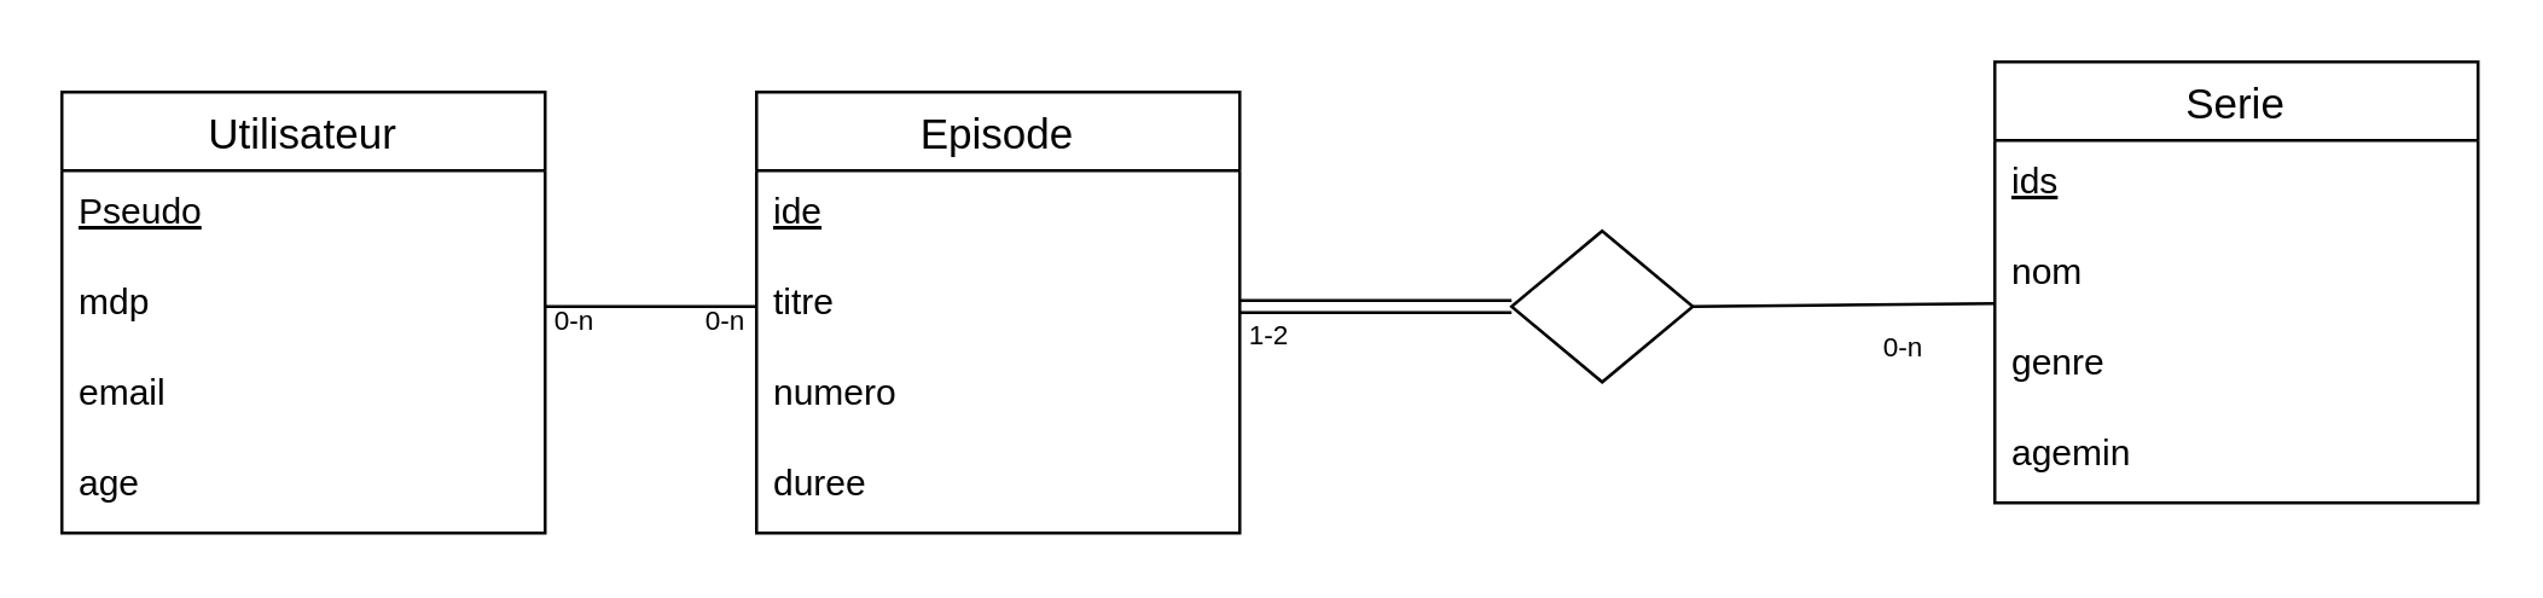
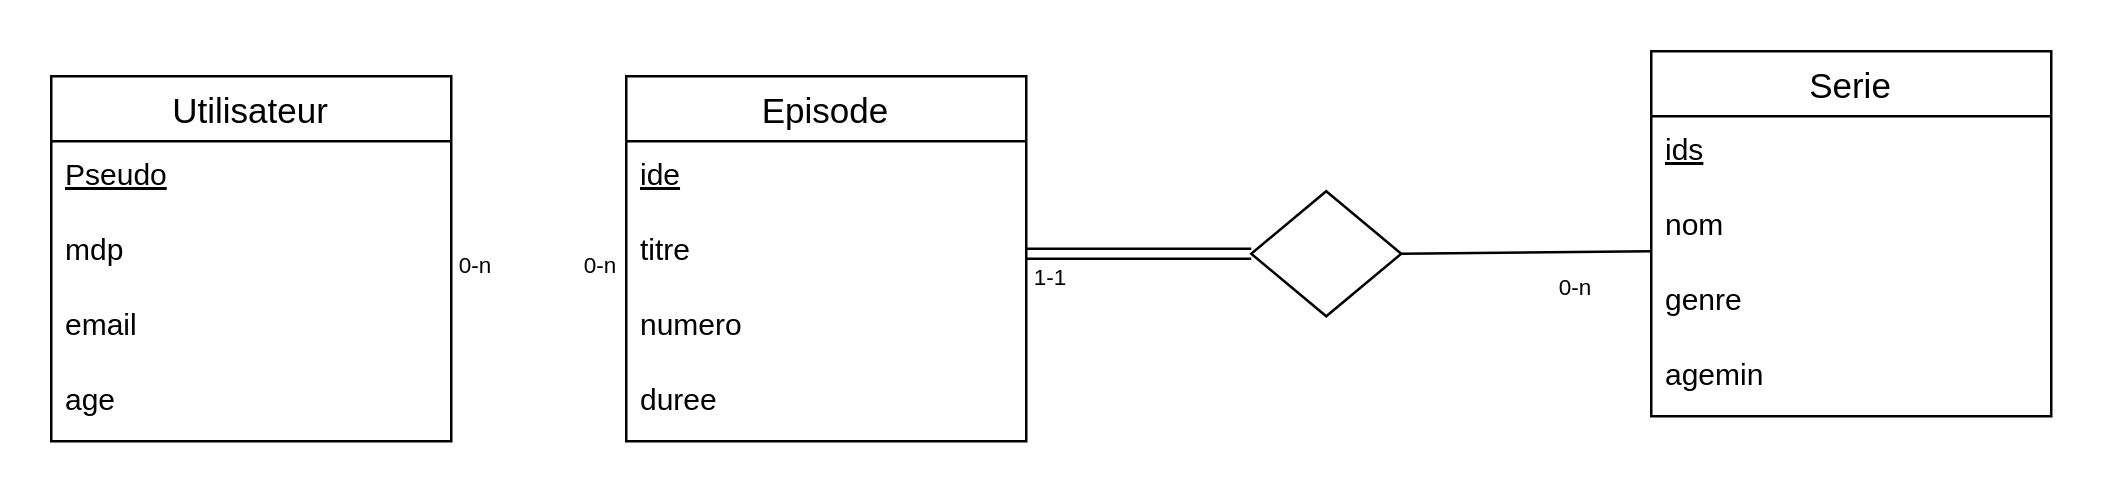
- <mxCell id="18" style="edgeStyle=none;html=1;exitX=1;exitY=0.5;exitDx=0;exitDy=0;entryX=0;entryY=0.5;entryDx=0;entryDy=0;endArrow=none;endFill=0;" edge="1" parent="17" source="4" target="9"><mxGeometry relative="1" as="geometry" /></mxCell>
- <mxCell id="27" value="1-2" style="text;html=1;strokeColor=none;fillColor=none;align=center;verticalAlign=middle;whiteSpace=wrap;rounded=0;fontSize=9;" vertex="1" parent="26"><mxGeometry width="60" height="30" as="geometry" /></mxCell>
+ <mxCell id="27" value="1-1" style="text;html=1;strokeColor=none;fillColor=none;align=center;verticalAlign=middle;whiteSpace=wrap;rounded=0;fontSize=9;" vertex="1" parent="26"><mxGeometry width="60" height="30" as="geometry" /></mxCell>
